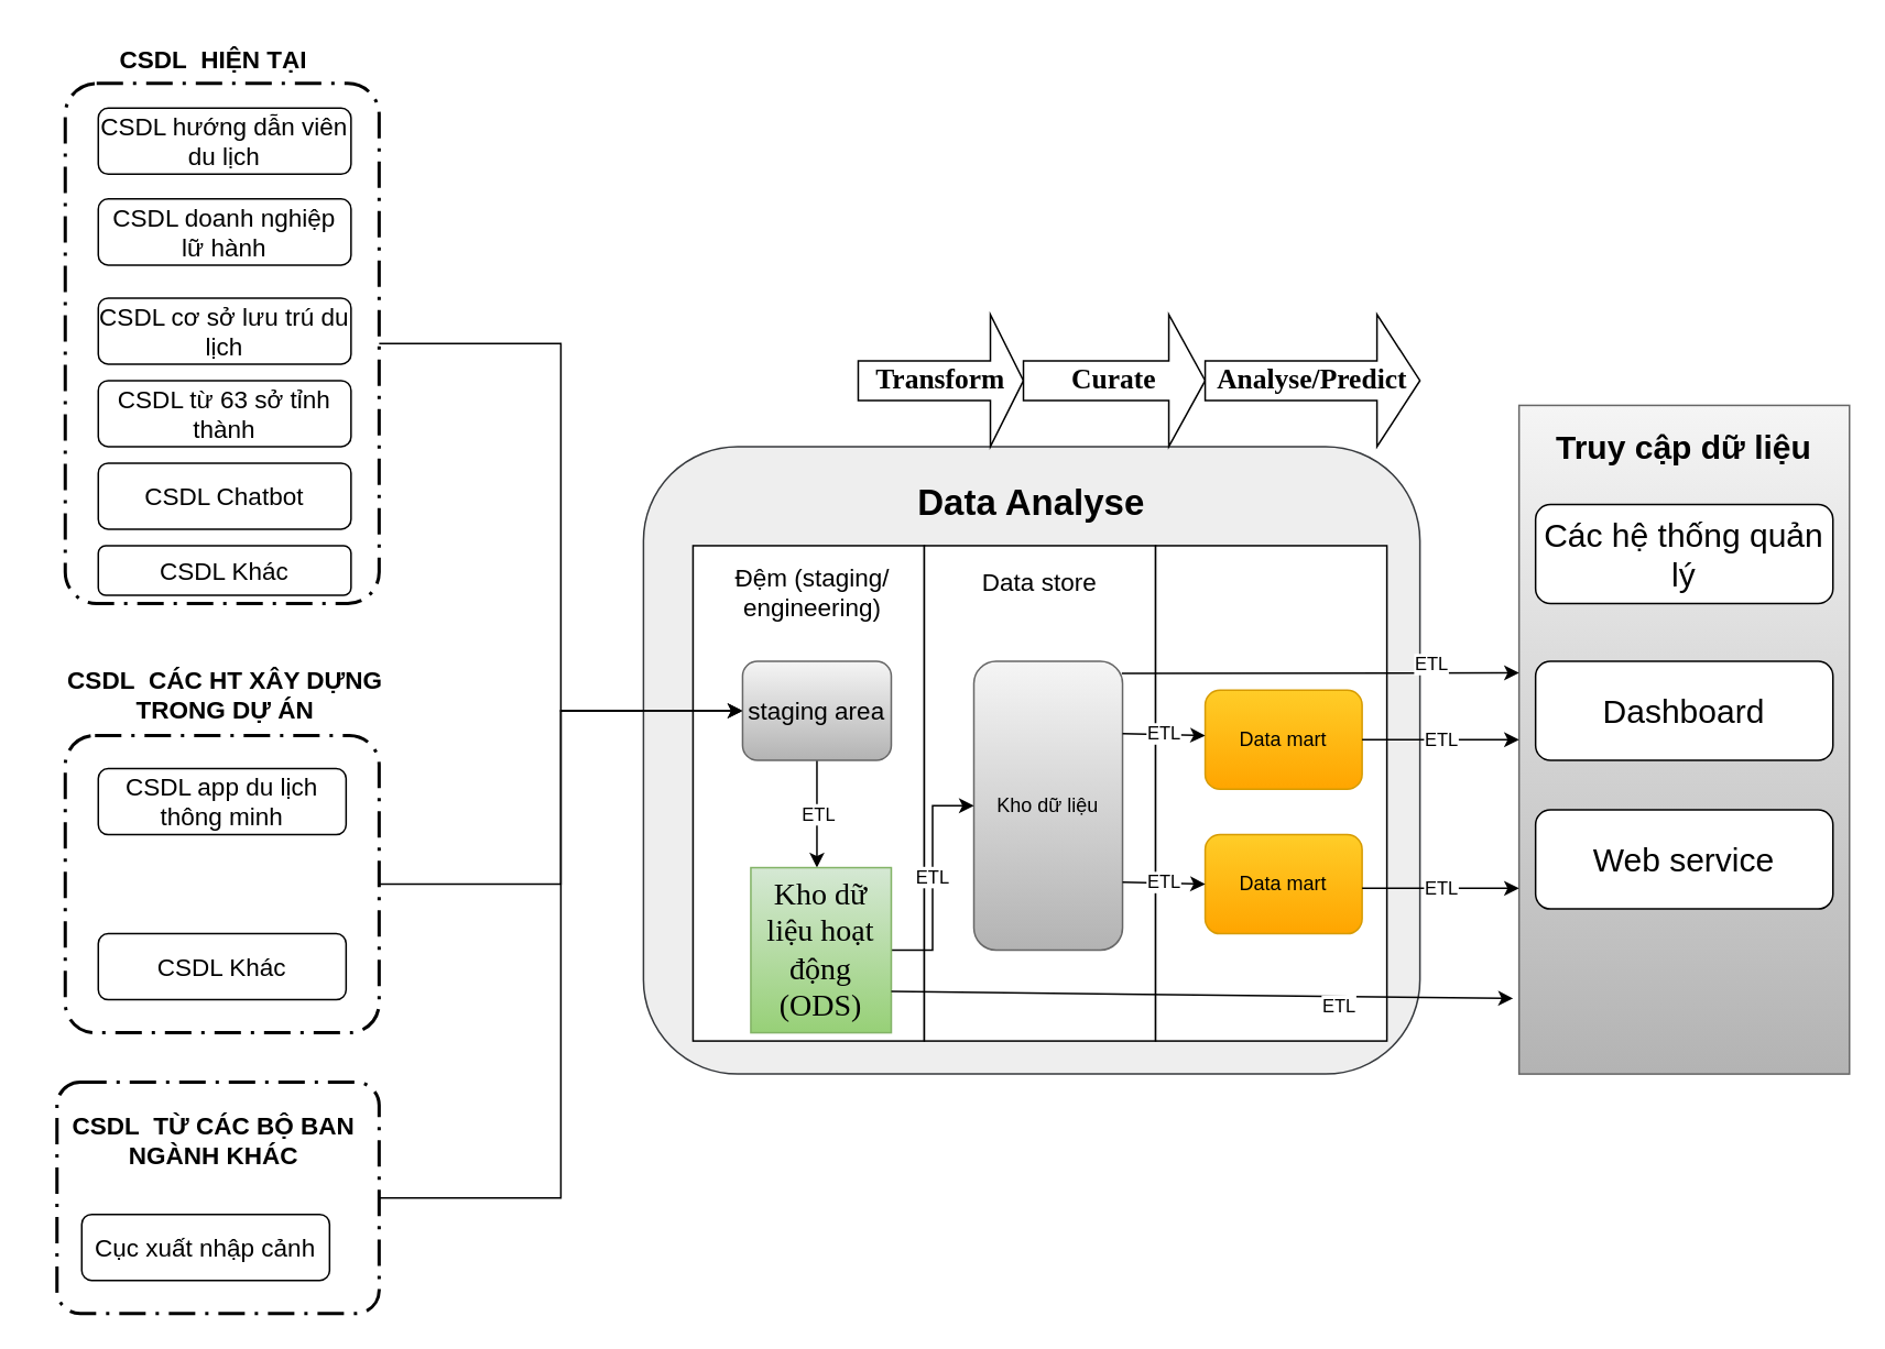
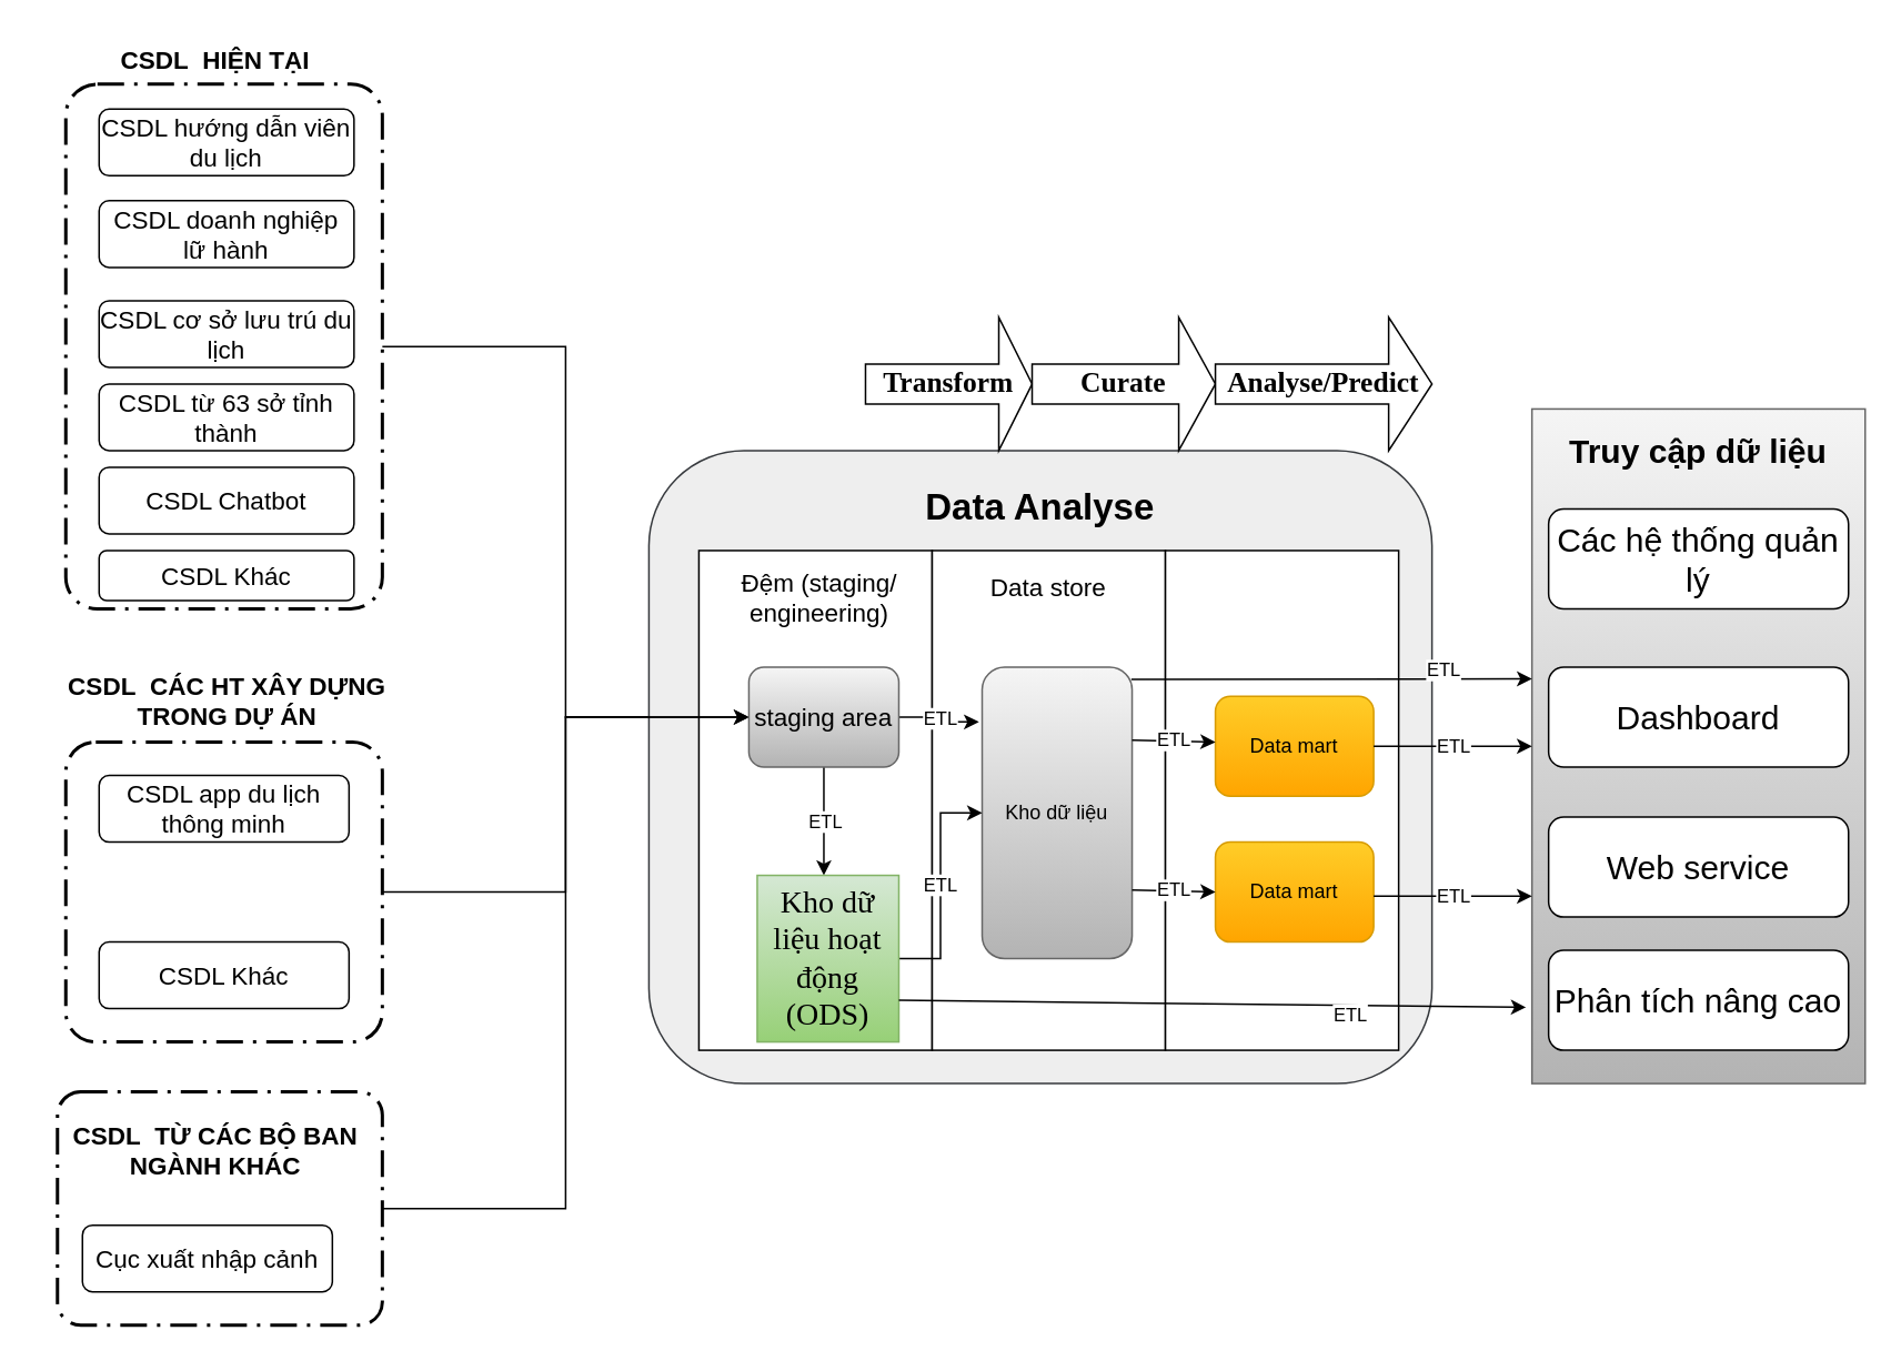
+ <mxCell id="37" value="ETL" style="edgeStyle=orthogonalEdgeStyle;rounded=0;orthogonalLoop=1;jettySize=auto;html=1;entryX=-0.021;entryY=0.188;entryDx=0;entryDy=0;entryPerimeter=0;" edge="1" parent="1" source="38" target="39"><mxGeometry relative="1" as="geometry" /></mxCell>
+ <mxCell id="35" value="Phân tích nâng cao" style="rounded=1;whiteSpace=wrap;html=1;fontSize=20;" vertex="1" parent="1"><mxGeometry x="929" y="570" width="180" height="60" as="geometry" /></mxCell>
